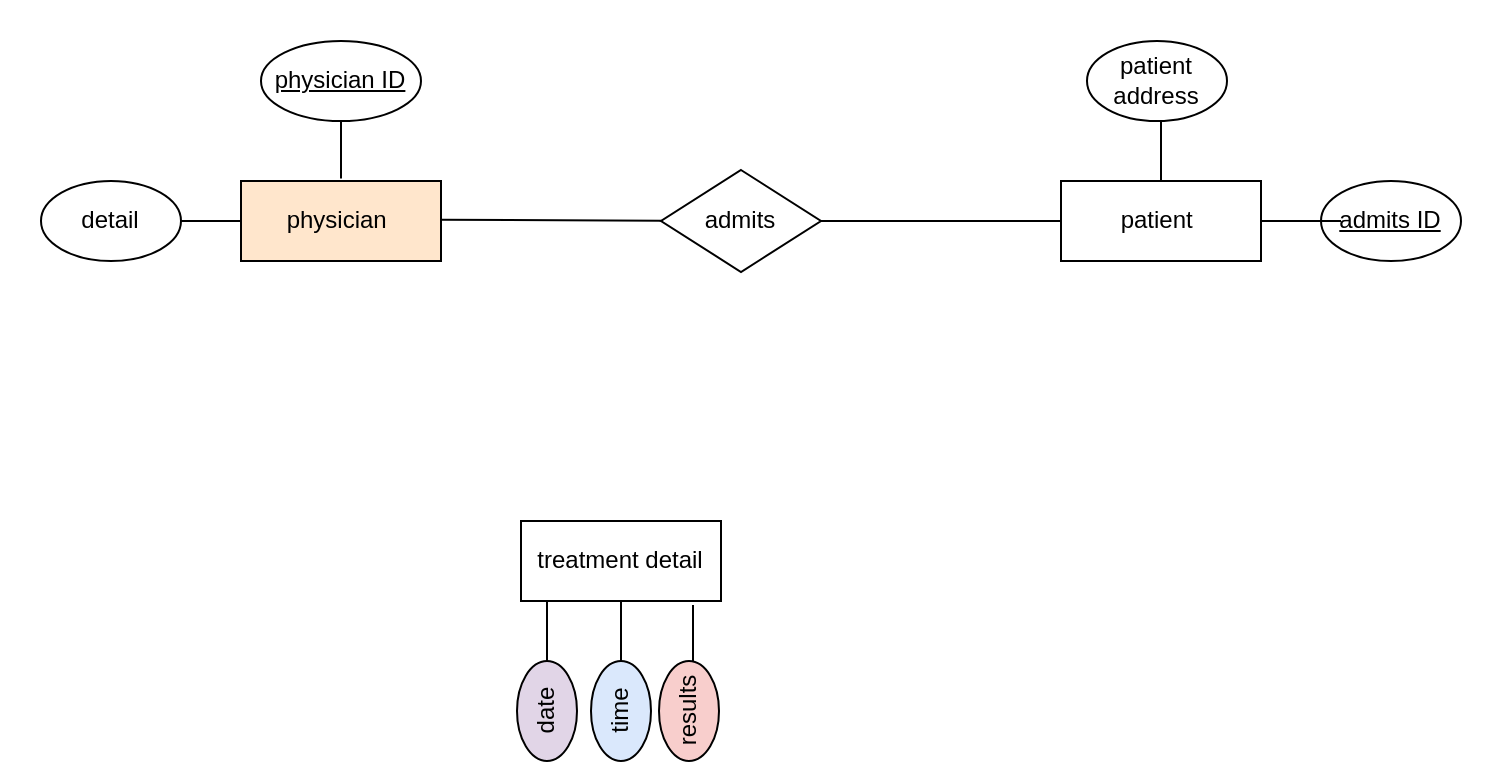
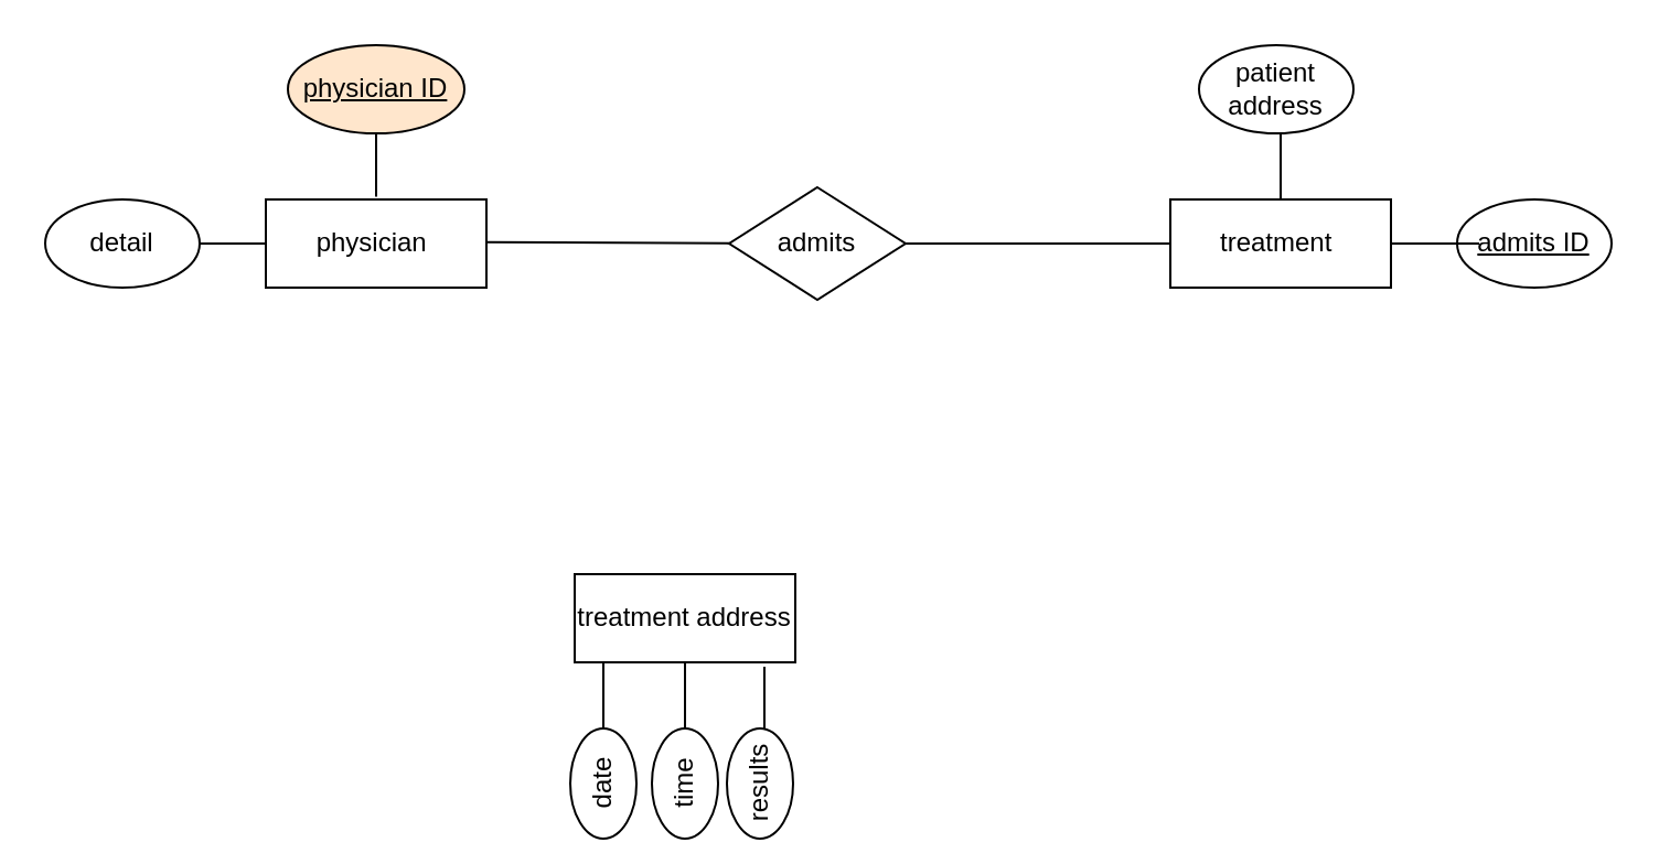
- <mxCell id="5" value="&lt;u&gt;physician ID&lt;/u&gt;" style="ellipse;whiteSpace=wrap;html=1;" vertex="1" parent="1"><mxGeometry x="130" y="20" width="80" height="40" as="geometry" /></mxCell>
+ <mxCell id="5" value="&lt;u&gt;physician ID&lt;/u&gt;" style="ellipse;whiteSpace=wrap;html=1;fillColor=#ffe6cc;" vertex="1" parent="1"><mxGeometry x="130" y="20" width="80" height="40" as="geometry" /></mxCell>
- <mxCell id="2" value="physician&amp;nbsp;" style="rounded=0;whiteSpace=wrap;html=1;fillColor=#ffe6cc;" vertex="1" parent="1"><mxGeometry x="120" y="90" width="100" height="40" as="geometry" /></mxCell>
+ <mxCell id="2" value="physician&amp;nbsp;" style="rounded=0;whiteSpace=wrap;html=1;" vertex="1" parent="1"><mxGeometry x="120" y="90" width="100" height="40" as="geometry" /></mxCell>
- <mxCell id="7" value="patient&amp;nbsp;" style="rounded=0;whiteSpace=wrap;html=1;" vertex="1" parent="1"><mxGeometry x="530" y="90" width="100" height="40" as="geometry" /></mxCell>
+ <mxCell id="7" value="treatment&amp;nbsp;" style="rounded=0;whiteSpace=wrap;html=1;" vertex="1" parent="1"><mxGeometry x="530" y="90" width="100" height="40" as="geometry" /></mxCell>
- <mxCell id="13" value="treatment detail" style="rounded=0;whiteSpace=wrap;html=1;" vertex="1" parent="1"><mxGeometry x="260" y="260" width="100" height="40" as="geometry" /></mxCell>
+ <mxCell id="13" value="treatment address" style="rounded=0;whiteSpace=wrap;html=1;" vertex="1" parent="1"><mxGeometry x="260" y="260" width="100" height="40" as="geometry" /></mxCell>
- <mxCell id="15" value="date" style="ellipse;whiteSpace=wrap;html=1;rotation=-90;fillColor=#e1d5e7;" vertex="1" parent="1"><mxGeometry x="248" y="340" width="50" height="30" as="geometry" /></mxCell>
+ <mxCell id="15" value="date" style="ellipse;whiteSpace=wrap;html=1;rotation=-90;" vertex="1" parent="1"><mxGeometry x="248" y="340" width="50" height="30" as="geometry" /></mxCell>
- <mxCell id="17" value="time&lt;br&gt;" style="ellipse;whiteSpace=wrap;html=1;rotation=-90;fillColor=#dae8fc;" vertex="1" parent="1"><mxGeometry x="285" y="340" width="50" height="30" as="geometry" /></mxCell>
+ <mxCell id="17" value="time&lt;br&gt;" style="ellipse;whiteSpace=wrap;html=1;rotation=-90;" vertex="1" parent="1"><mxGeometry x="285" y="340" width="50" height="30" as="geometry" /></mxCell>
- <mxCell id="19" value="results" style="ellipse;whiteSpace=wrap;html=1;rotation=-90;fillColor=#f8cecc;" vertex="1" parent="1"><mxGeometry x="319" y="340" width="50" height="30" as="geometry" /></mxCell>
+ <mxCell id="19" value="results" style="ellipse;whiteSpace=wrap;html=1;rotation=-90;" vertex="1" parent="1"><mxGeometry x="319" y="340" width="50" height="30" as="geometry" /></mxCell>
